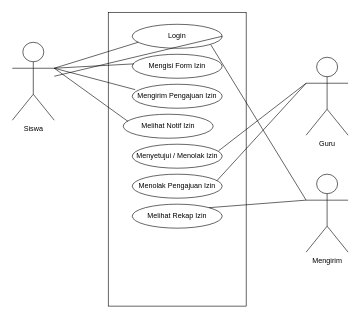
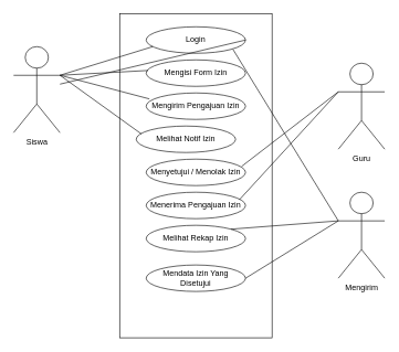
- <mxCell id="13" value="Menolak Pengajuan Izin" style="ellipse;whiteSpace=wrap;html=1;" vertex="1" parent="1"><mxGeometry x="220" y="290" width="150" height="40" as="geometry" /></mxCell>
+ <mxCell id="13" value="Menerima Pengajuan Izin" style="ellipse;whiteSpace=wrap;html=1;" vertex="1" parent="1"><mxGeometry x="220" y="290" width="150" height="40" as="geometry" /></mxCell>
+ <mxCell id="24" value="" style="endArrow=none;html=1;rounded=0;exitX=1;exitY=0.5;exitDx=0;exitDy=0;entryX=0;entryY=0.333;entryDx=0;entryDy=0;entryPerimeter=0;" edge="1" parent="1" source="15" target="4"><mxGeometry width="50" height="50" relative="1" as="geometry"><mxPoint x="412.98" y="362.98" as="sourcePoint" /><mxPoint x="500" y="370" as="targetPoint" /></mxGeometry></mxCell>
+ <mxCell id="15" value="Mendata Izin Yang Disetujui" style="ellipse;whiteSpace=wrap;html=1;" vertex="1" parent="1"><mxGeometry x="220" y="400" width="150" height="40" as="geometry" /></mxCell>
